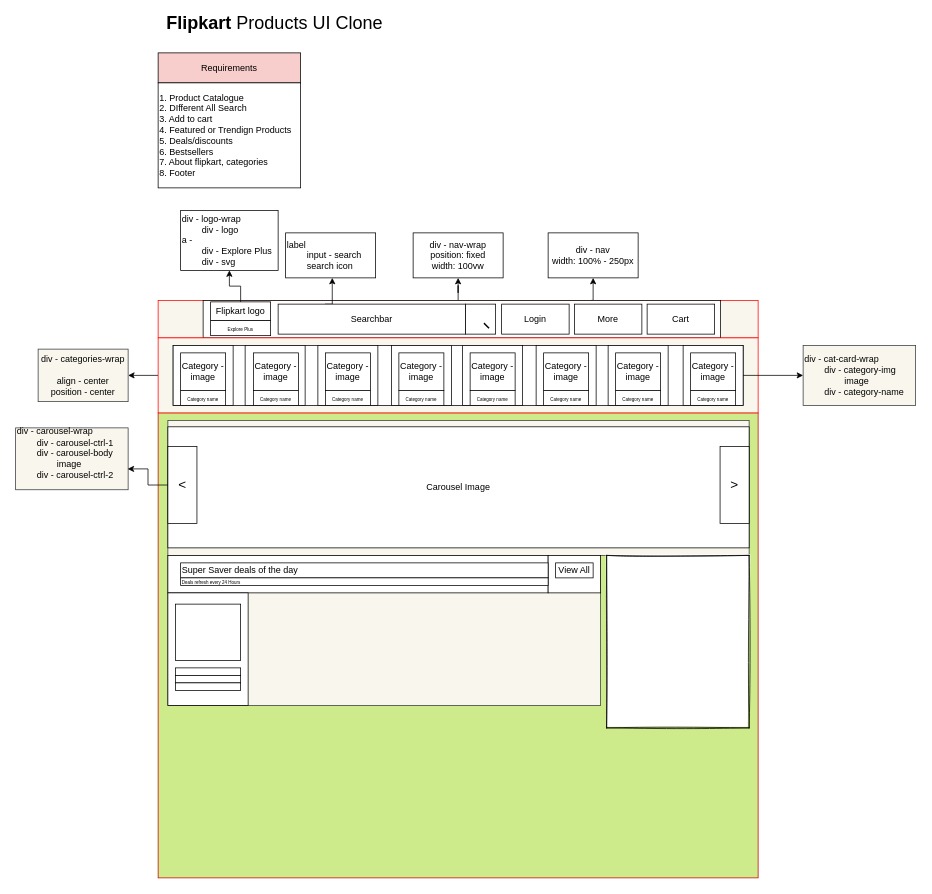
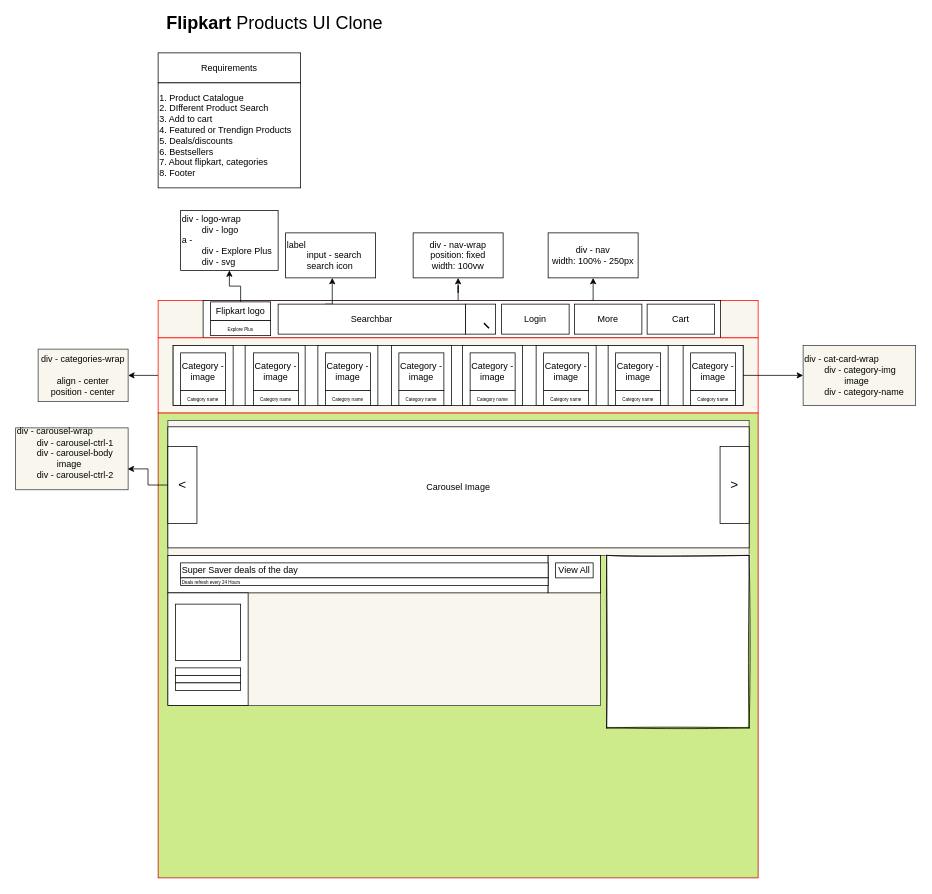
- <mxCell id="10" value="Requirements" style="whiteSpace=wrap;html=1;fillColor=#f8cecc;" parent="9" vertex="1"><mxGeometry y="-20" width="190" height="40" as="geometry" /></mxCell>
+ <mxCell id="10" value="Requirements" style="whiteSpace=wrap;html=1;" parent="9" vertex="1"><mxGeometry y="-20" width="190" height="40" as="geometry" /></mxCell>
- <mxCell id="11" value="1. Product Catalogue&lt;br&gt;2. DIfferent All Search&lt;br&gt;3. Add to cart&lt;br&gt;4. Featured or Trendign Products&lt;br&gt;5. Deals/discounts&lt;br&gt;6. Bestsellers&lt;br&gt;7. About flipkart, categories&lt;br&gt;8. Footer" style="whiteSpace=wrap;html=1;align=left;" parent="9" vertex="1"><mxGeometry y="20" width="190" height="140" as="geometry" /></mxCell>
+ <mxCell id="11" value="1. Product Catalogue&lt;br&gt;2. DIfferent Product Search&lt;br&gt;3. Add to cart&lt;br&gt;4. Featured or Trendign Products&lt;br&gt;5. Deals/discounts&lt;br&gt;6. Bestsellers&lt;br&gt;7. About flipkart, categories&lt;br&gt;8. Footer" style="whiteSpace=wrap;html=1;align=left;" parent="9" vertex="1"><mxGeometry y="20" width="190" height="140" as="geometry" /></mxCell>
